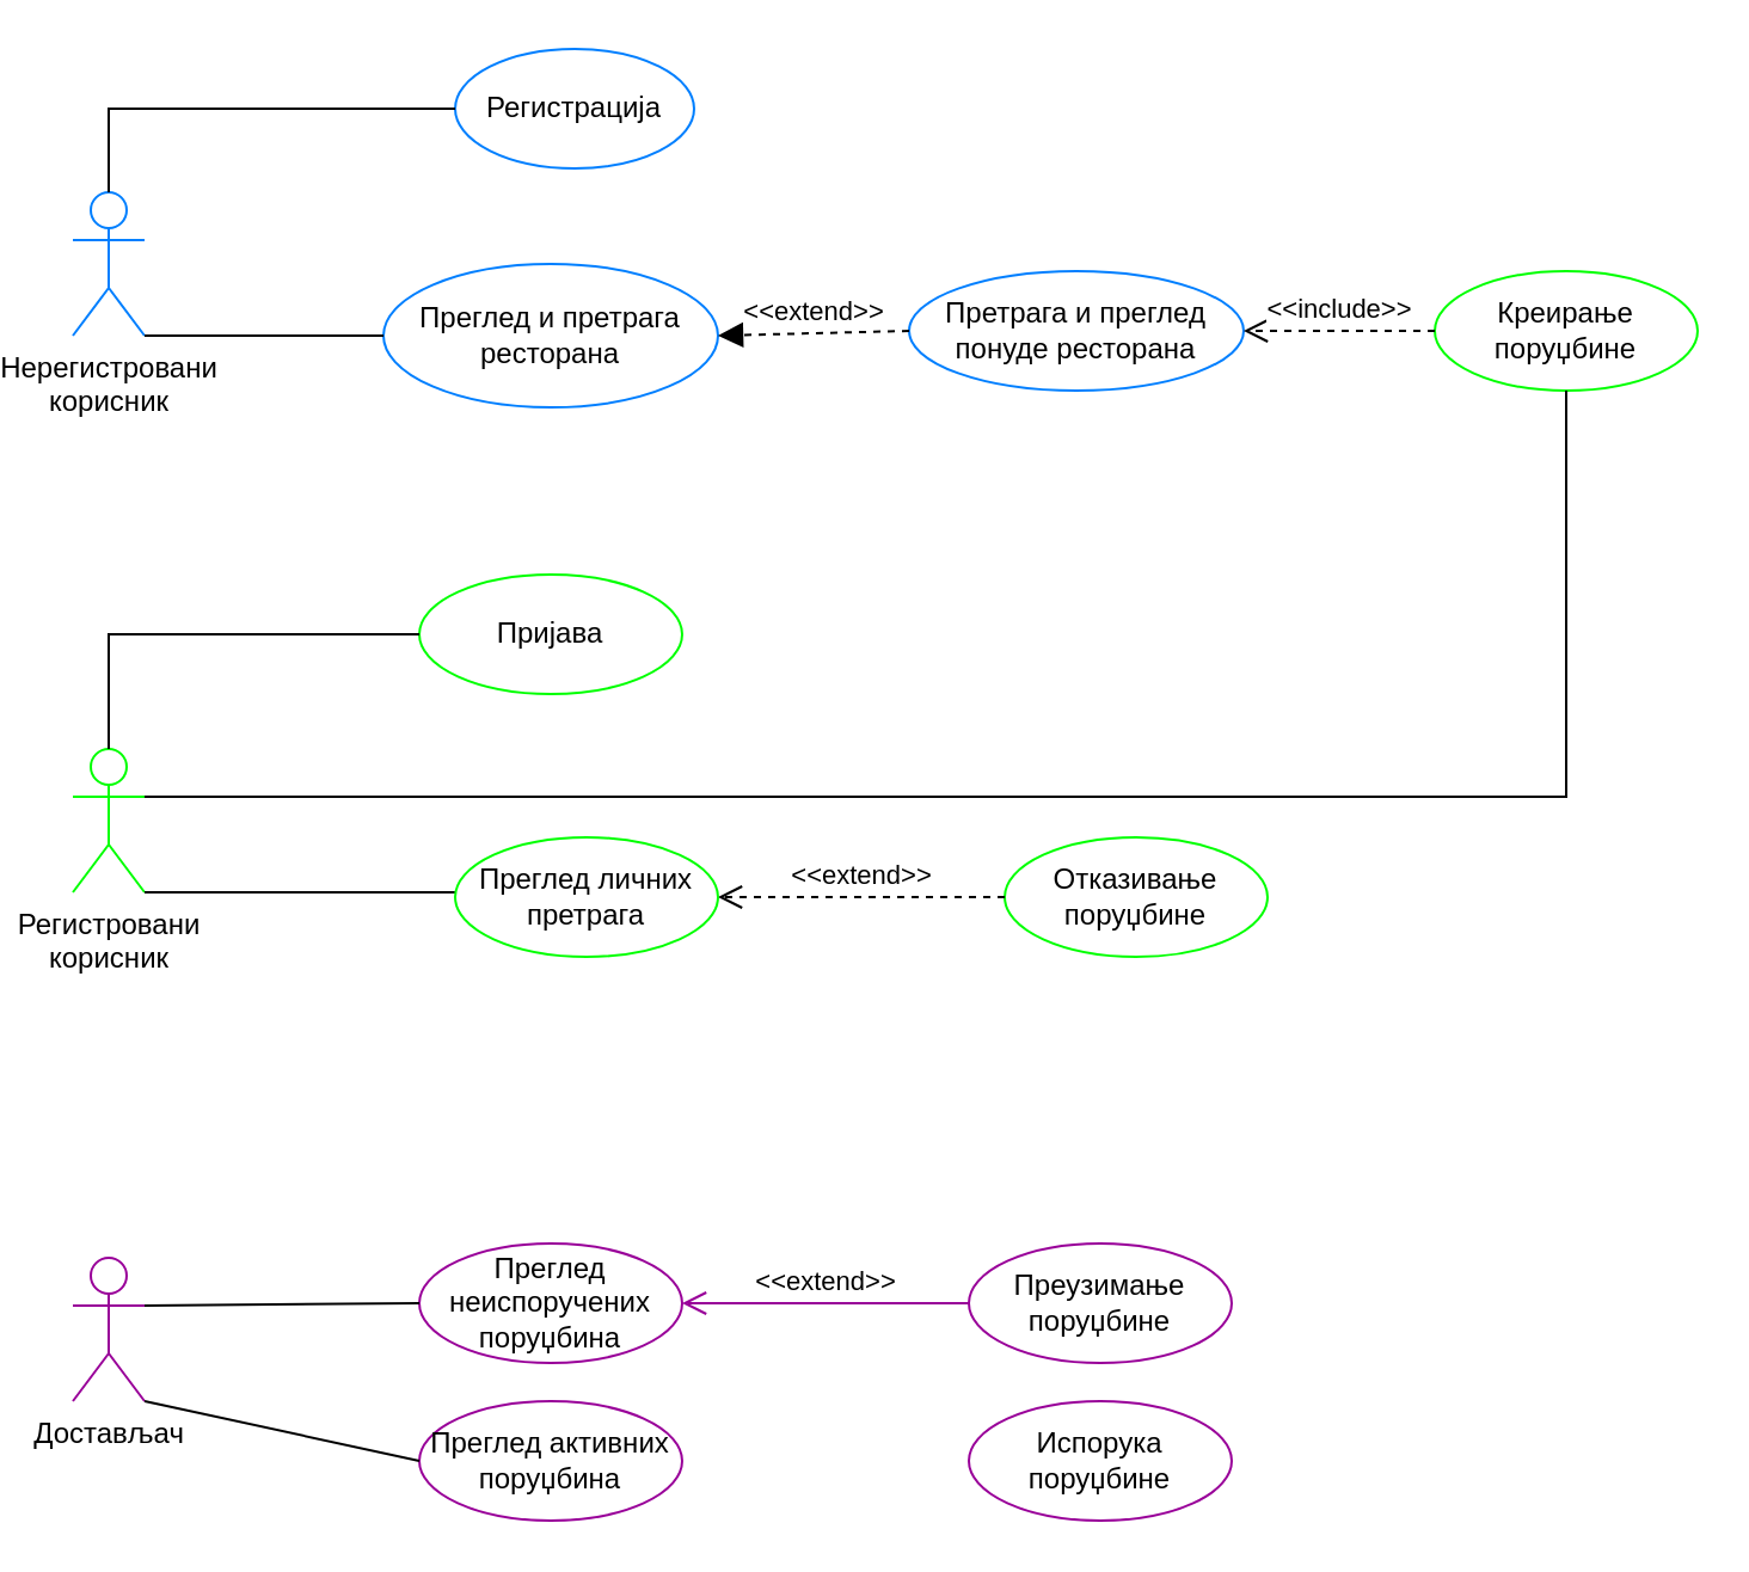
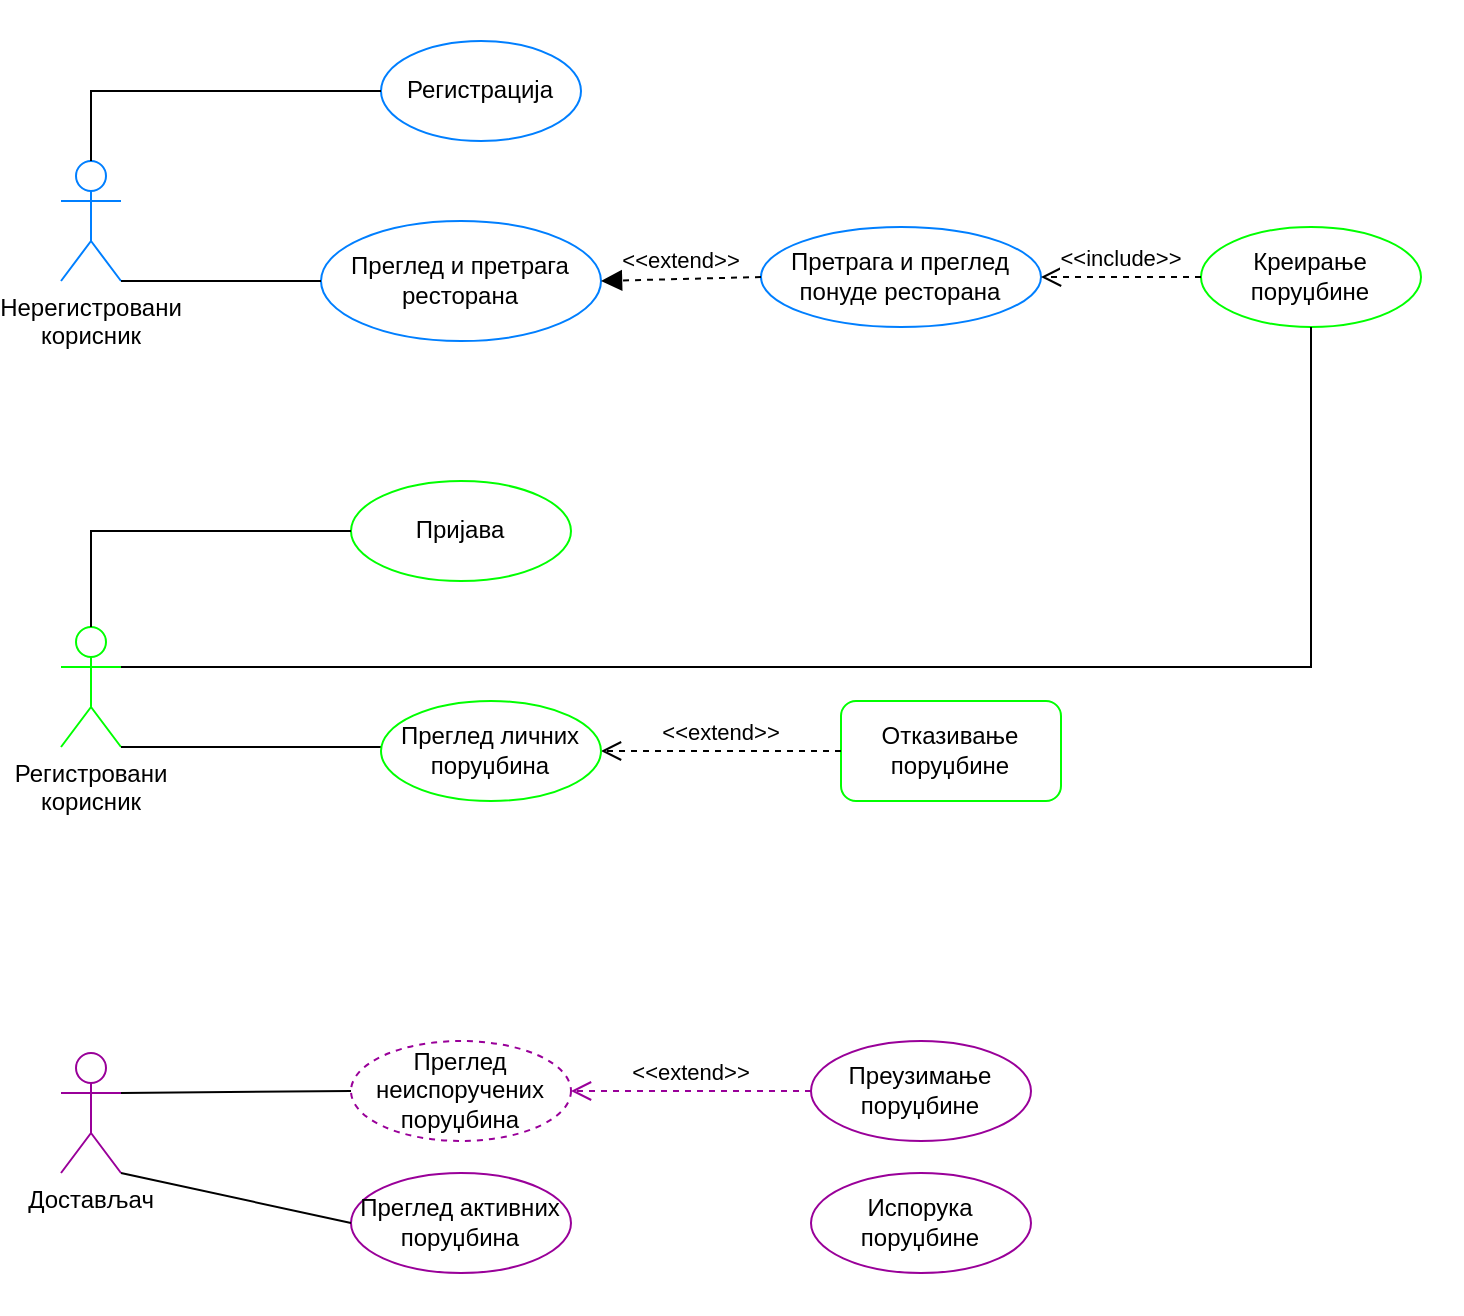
- <mxCell id="18" value="Преглед личних &lt;br&gt;претрага" style="ellipse;whiteSpace=wrap;html=1;strokeColor=#00FF00;" vertex="1" parent="1"><mxGeometry x="180" y="350" width="110" height="50" as="geometry" /></mxCell>
+ <mxCell id="18" value="Преглед личних &lt;br&gt;поруџбина" style="ellipse;whiteSpace=wrap;html=1;strokeColor=#00FF00;" vertex="1" parent="1"><mxGeometry x="180" y="350" width="110" height="50" as="geometry" /></mxCell>
- <mxCell id="15" value="Отказивање&lt;br&gt;поруџбине" style="ellipse;whiteSpace=wrap;html=1;strokeColor=#00FF00;" vertex="1" parent="1"><mxGeometry x="410" y="350" width="110" height="50" as="geometry" /></mxCell>
+ <mxCell id="15" value="Отказивање&lt;br&gt;поруџбине" style="whiteSpace=wrap;html=1;strokeColor=#00FF00;rounded=1;" vertex="1" parent="1"><mxGeometry x="410" y="350" width="110" height="50" as="geometry" /></mxCell>
- <mxCell id="22" value="Преглед неиспоручених&lt;br&gt;поруџбина" style="ellipse;whiteSpace=wrap;html=1;strokeColor=#990099;" vertex="1" parent="1"><mxGeometry x="165" y="520" width="110" height="50" as="geometry" /></mxCell>
+ <mxCell id="22" value="Преглед неиспоручених&lt;br&gt;поруџбина" style="ellipse;whiteSpace=wrap;html=1;strokeColor=#990099;dashed=1;" vertex="1" parent="1"><mxGeometry x="165" y="520" width="110" height="50" as="geometry" /></mxCell>
- <mxCell id="21" value="&amp;lt;&amp;lt;extend&amp;gt;&amp;gt;" style="html=1;verticalAlign=bottom;endArrow=open;dashed=0;endSize=8;rounded=0;entryX=1;entryY=0.5;entryDx=0;entryDy=0;exitX=0;exitY=0.5;exitDx=0;exitDy=0;strokeColor=#990099;" edge="1" parent="1" source="20" target="22"><mxGeometry relative="1" as="geometry"><mxPoint x="945" y="384" as="sourcePoint" /><mxPoint x="865" y="386" as="targetPoint" /></mxGeometry></mxCell>
+ <mxCell id="21" value="&amp;lt;&amp;lt;extend&amp;gt;&amp;gt;" style="html=1;verticalAlign=bottom;endArrow=open;dashed=1;endSize=8;rounded=0;entryX=1;entryY=0.5;entryDx=0;entryDy=0;exitX=0;exitY=0.5;exitDx=0;exitDy=0;strokeColor=#990099;" edge="1" parent="1" source="20" target="22"><mxGeometry relative="1" as="geometry"><mxPoint x="945" y="384" as="sourcePoint" /><mxPoint x="865" y="386" as="targetPoint" /></mxGeometry></mxCell>
